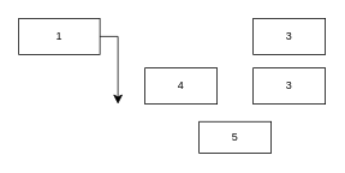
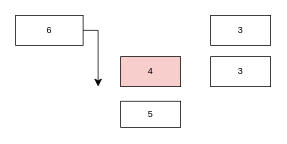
- <mxCell id="2" value="1" style="rounded=0;whiteSpace=wrap;html=1;" vertex="1" parent="1"><mxGeometry x="20" y="20" width="90" height="40" as="geometry" /></mxCell>
+ <mxCell id="2" value="6" style="rounded=0;whiteSpace=wrap;html=1;" vertex="1" parent="1"><mxGeometry x="20" y="20" width="90" height="40" as="geometry" /></mxCell>
- <mxCell id="3" value="4" style="rounded=0;whiteSpace=wrap;html=1;" vertex="1" parent="1"><mxGeometry x="160" y="75" width="80" height="40" as="geometry" /></mxCell>
+ <mxCell id="3" value="4" style="rounded=0;whiteSpace=wrap;html=1;fillColor=#f8cecc;" vertex="1" parent="1"><mxGeometry x="160" y="75" width="80" height="40" as="geometry" /></mxCell>
- <mxCell id="4" value="5" style="rounded=0;whiteSpace=wrap;html=1;" vertex="1" parent="1"><mxGeometry x="220" y="134.5" width="80" height="35" as="geometry" /></mxCell>
+ <mxCell id="4" value="5" style="rounded=0;whiteSpace=wrap;html=1;" vertex="1" parent="1"><mxGeometry x="160" y="134.5" width="80" height="35" as="geometry" /></mxCell>
